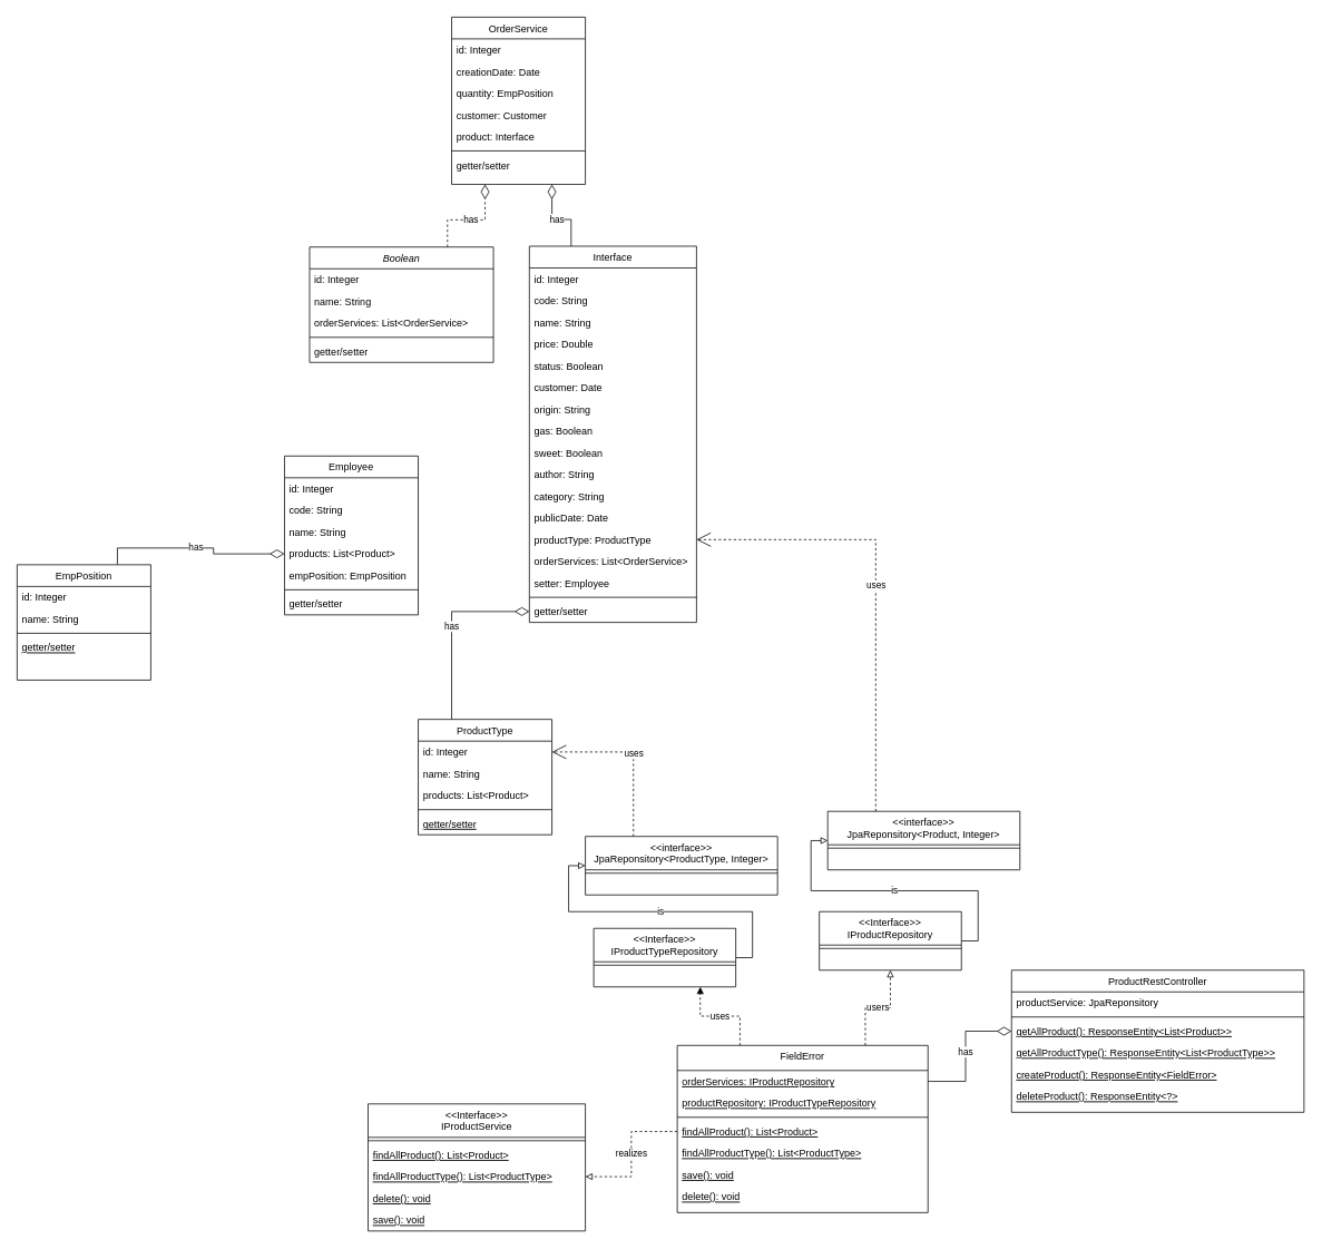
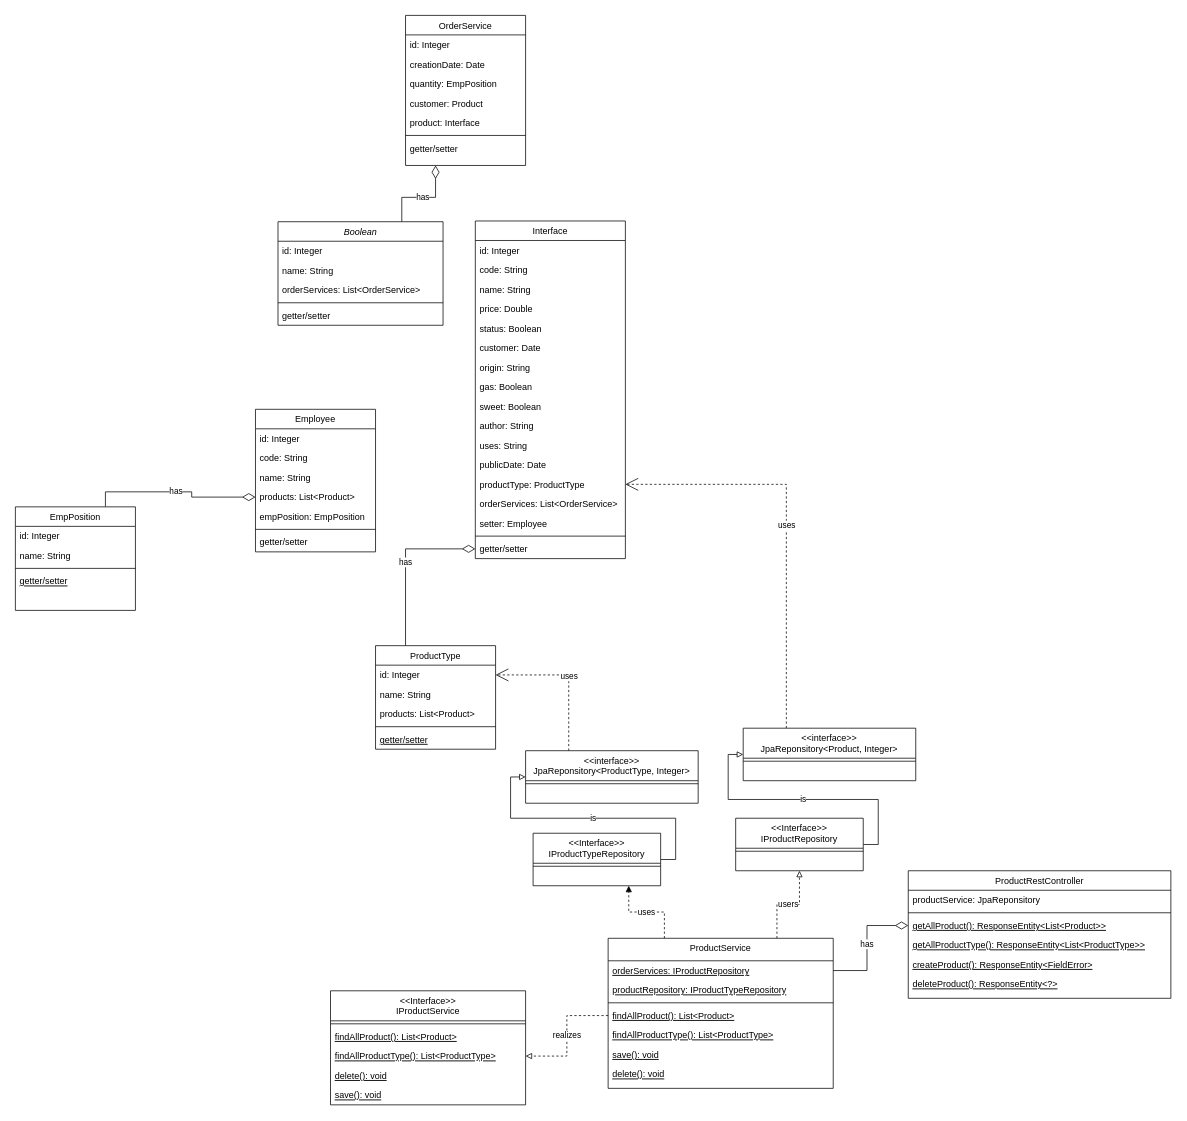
- <mxCell id="19" value="customer: Customer" style="text;align=left;verticalAlign=top;spacingLeft=4;spacingRight=4;overflow=hidden;rotatable=0;points=[[0,0.5],[1,0.5]];portConstraint=eastwest;" vertex="1" parent="15"><mxGeometry y="104" width="160" height="26" as="geometry" /></mxCell>
+ <mxCell id="19" value="customer: Product" style="text;align=left;verticalAlign=top;spacingLeft=4;spacingRight=4;overflow=hidden;rotatable=0;points=[[0,0.5],[1,0.5]];portConstraint=eastwest;" vertex="1" parent="15"><mxGeometry y="104" width="160" height="26" as="geometry" /></mxCell>
- <mxCell id="31" value="has" style="edgeStyle=orthogonalEdgeStyle;rounded=0;orthogonalLoop=1;jettySize=auto;html=1;exitX=0.25;exitY=0;exitDx=0;exitDy=0;entryX=0.75;entryY=1;entryDx=0;entryDy=0;endArrow=diamondThin;endFill=0;endSize=15;" edge="1" parent="1" source="32" target="15"><mxGeometry relative="1" as="geometry" /></mxCell>
- <mxCell id="2" value="has" style="edgeStyle=orthogonalEdgeStyle;rounded=0;orthogonalLoop=1;jettySize=auto;html=1;exitX=0.75;exitY=0;exitDx=0;exitDy=0;endArrow=diamondThin;endFill=0;entryX=0.25;entryY=1;entryDx=0;entryDy=0;strokeWidth=1;endSize=15;dashed=1;" edge="1" parent="1" source="3" target="15"><mxGeometry relative="1" as="geometry"><mxPoint x="1370" y="-230" as="targetPoint" /></mxGeometry></mxCell>
+ <mxCell id="2" value="has" style="edgeStyle=orthogonalEdgeStyle;rounded=0;orthogonalLoop=1;jettySize=auto;html=1;exitX=0.75;exitY=0;exitDx=0;exitDy=0;endArrow=diamondThin;endFill=0;entryX=0.25;entryY=1;entryDx=0;entryDy=0;strokeWidth=1;endSize=15;" edge="1" parent="1" source="3" target="15"><mxGeometry relative="1" as="geometry"><mxPoint x="1370" y="-230" as="targetPoint" /></mxGeometry></mxCell>
- <mxCell id="43" value="category: String" style="text;align=left;verticalAlign=top;spacingLeft=4;spacingRight=4;overflow=hidden;rotatable=0;points=[[0,0.5],[1,0.5]];portConstraint=eastwest;" vertex="1" parent="32"><mxGeometry y="286" width="200" height="26" as="geometry" /></mxCell>
+ <mxCell id="43" value="uses: String" style="text;align=left;verticalAlign=top;spacingLeft=4;spacingRight=4;overflow=hidden;rotatable=0;points=[[0,0.5],[1,0.5]];portConstraint=eastwest;" vertex="1" parent="32"><mxGeometry y="286" width="200" height="26" as="geometry" /></mxCell>
- <mxCell id="84" value="FieldError" style="swimlane;fontStyle=0;align=center;verticalAlign=top;childLayout=stackLayout;horizontal=1;startSize=30;horizontalStack=0;resizeParent=1;resizeLast=0;collapsible=1;marginBottom=0;rounded=0;shadow=0;strokeWidth=1;" vertex="1" parent="1"><mxGeometry x="810" y="1250" width="300" height="200" as="geometry"><mxRectangle x="130" y="380" width="160" height="26" as="alternateBounds" /></mxGeometry></mxCell>
+ <mxCell id="84" value="ProductService" style="swimlane;fontStyle=0;align=center;verticalAlign=top;childLayout=stackLayout;horizontal=1;startSize=30;horizontalStack=0;resizeParent=1;resizeLast=0;collapsible=1;marginBottom=0;rounded=0;shadow=0;strokeWidth=1;" vertex="1" parent="1"><mxGeometry x="810" y="1250" width="300" height="200" as="geometry"><mxRectangle x="130" y="380" width="160" height="26" as="alternateBounds" /></mxGeometry></mxCell>
